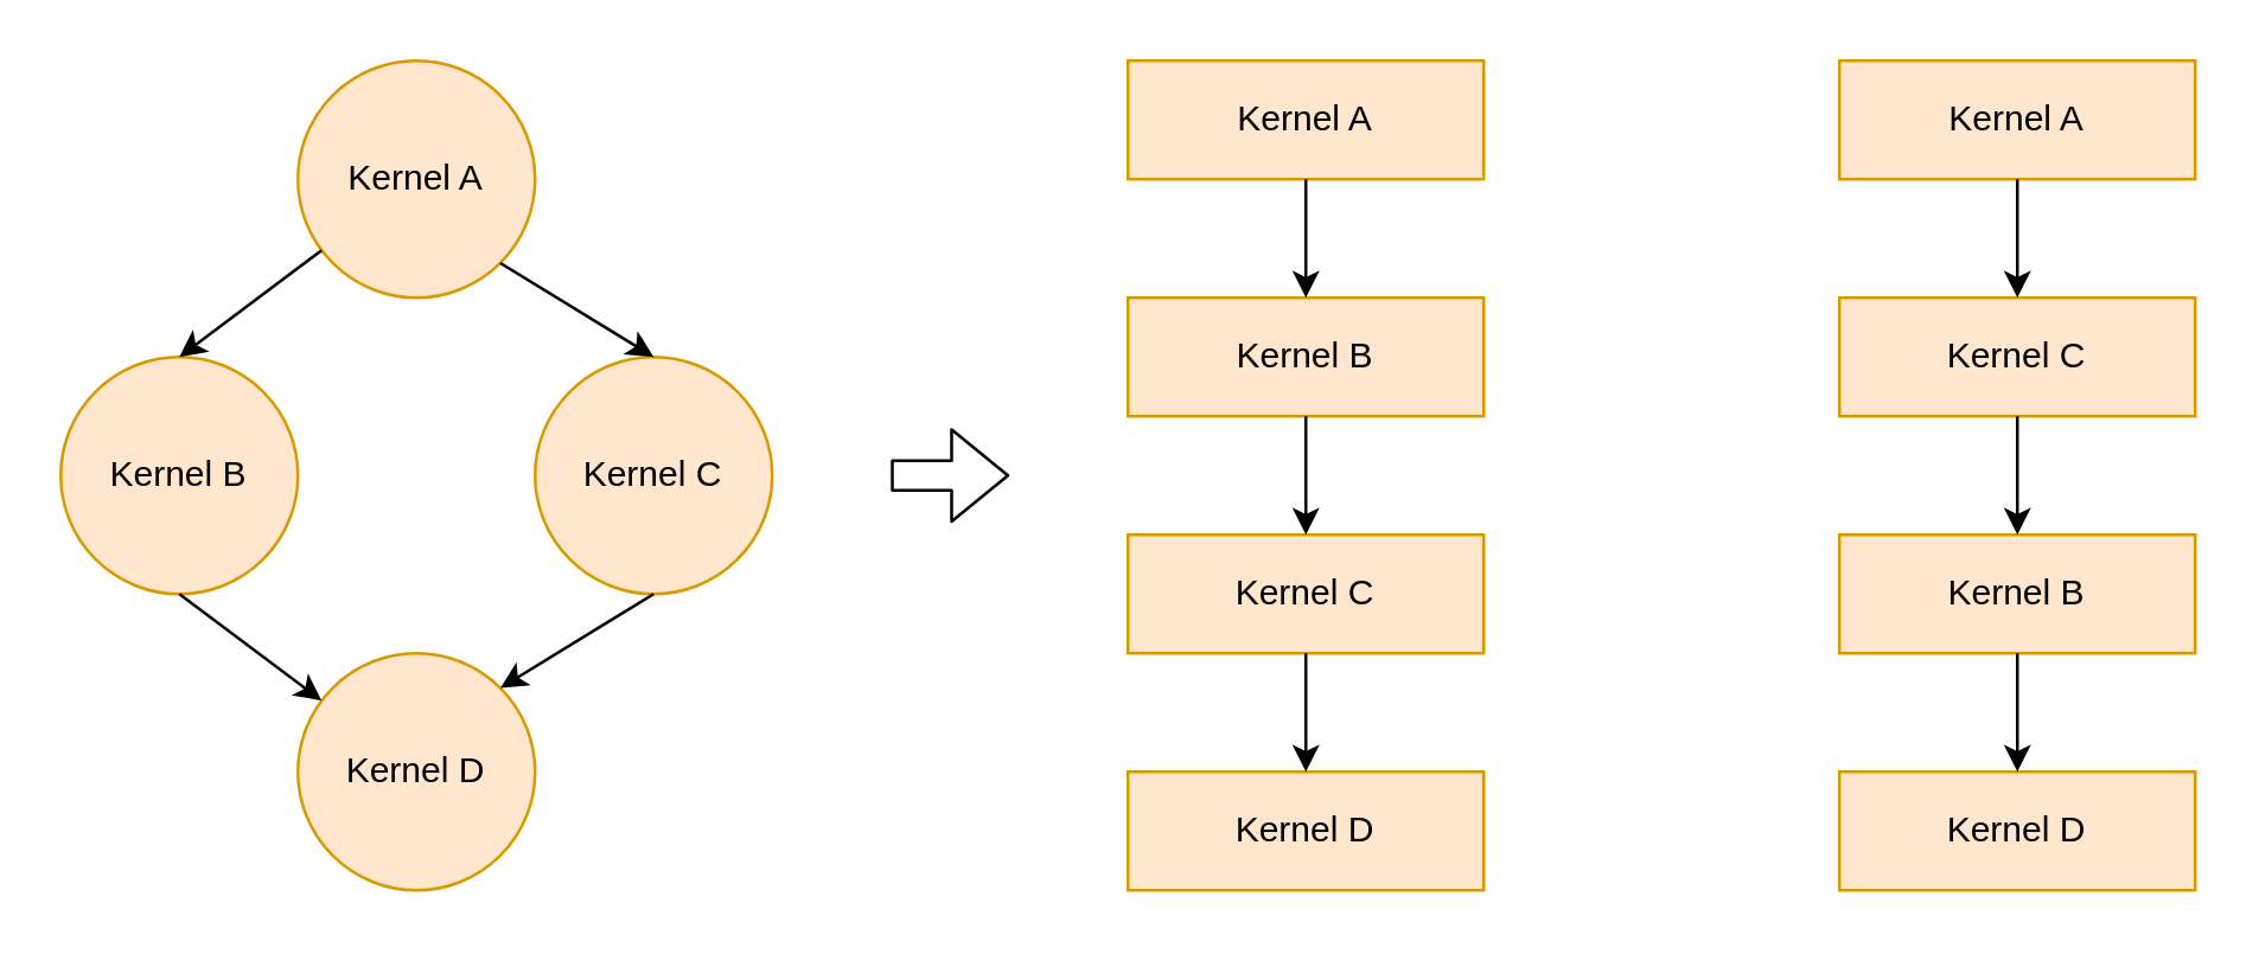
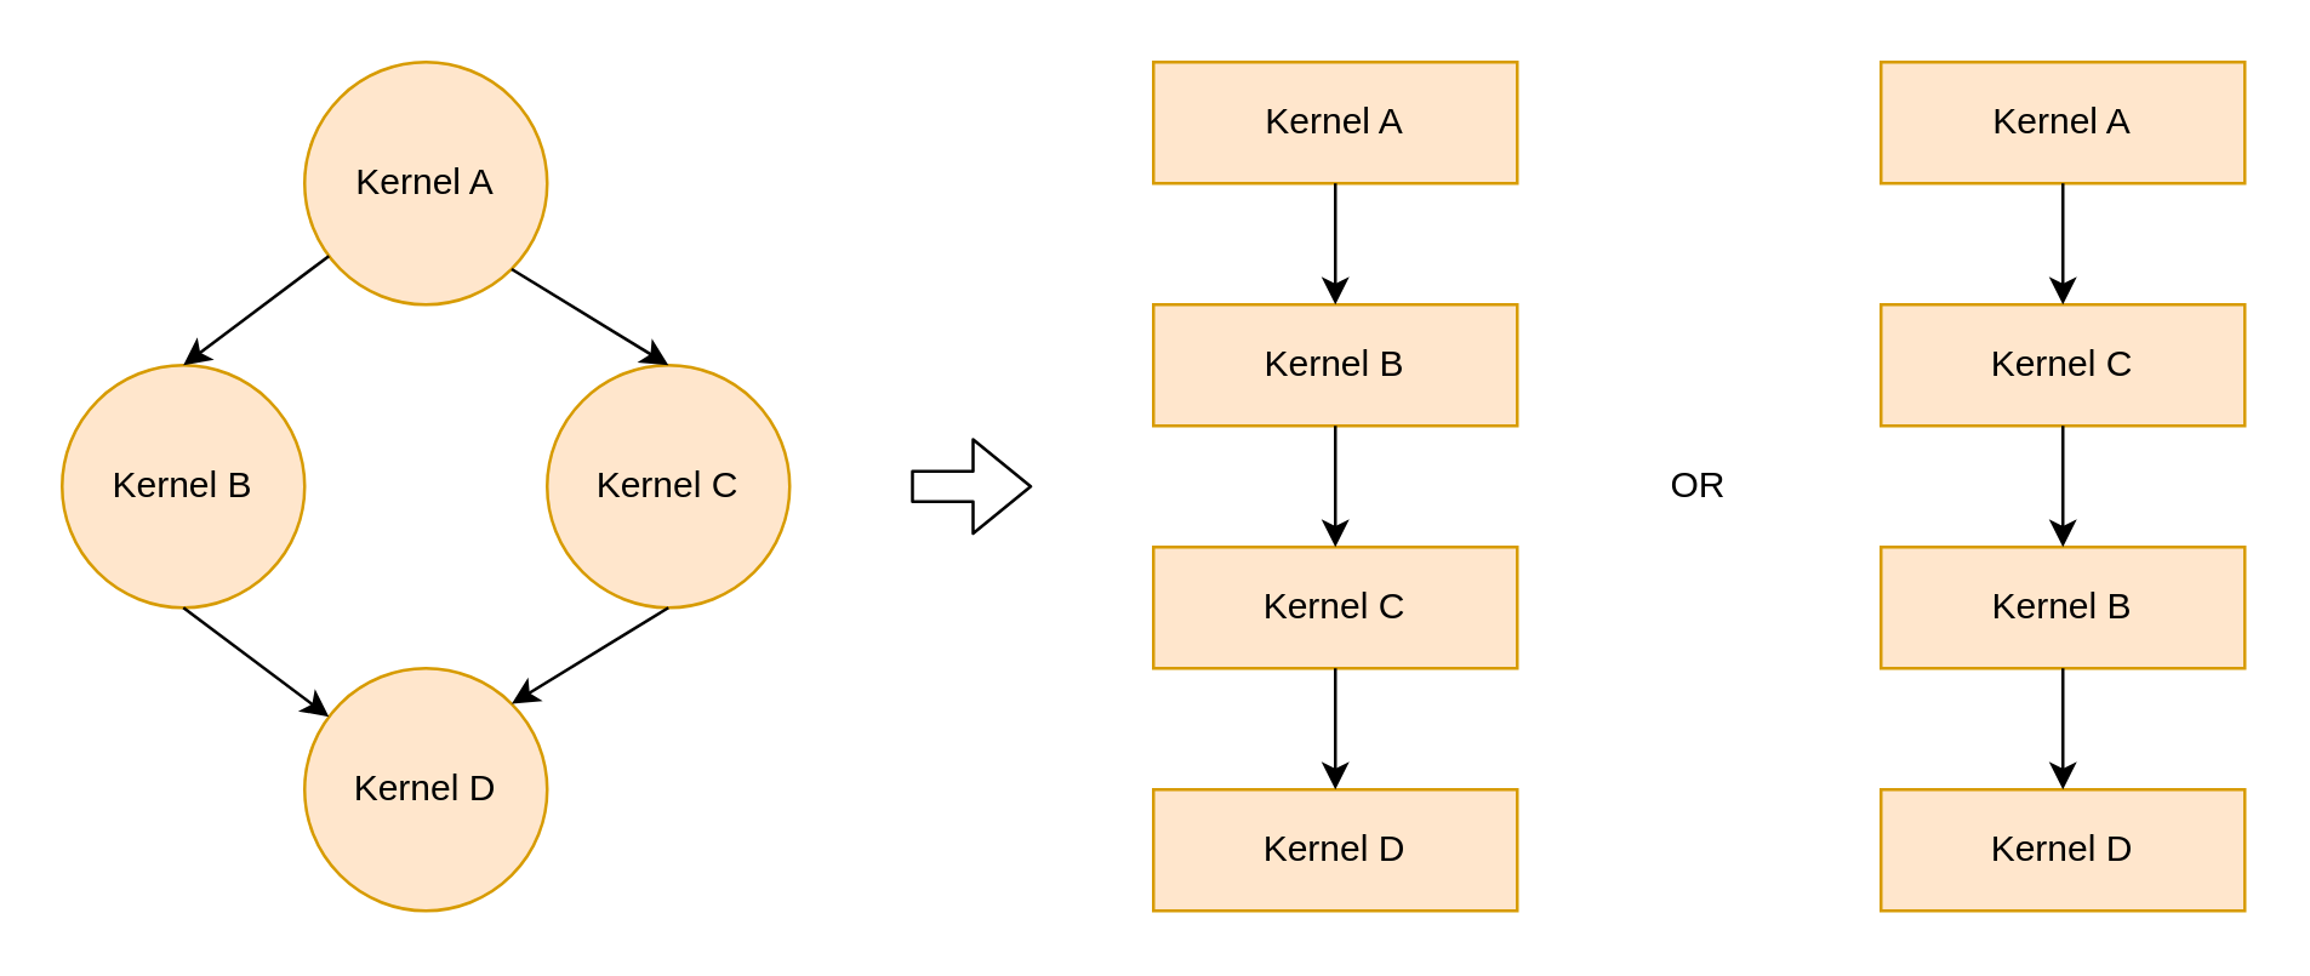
+ <mxCell id="25" value="OR" style="text;html=1;strokeColor=none;fillColor=none;align=center;verticalAlign=middle;whiteSpace=wrap;rounded=0;" vertex="1" parent="1"><mxGeometry x="540" y="150" width="40" height="20" as="geometry" /></mxCell>
